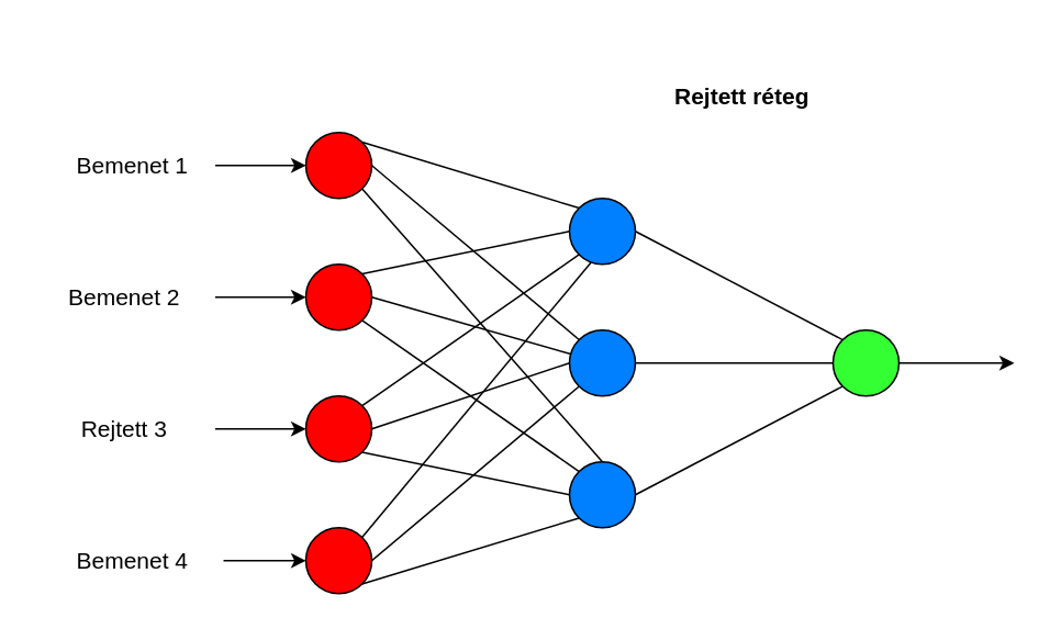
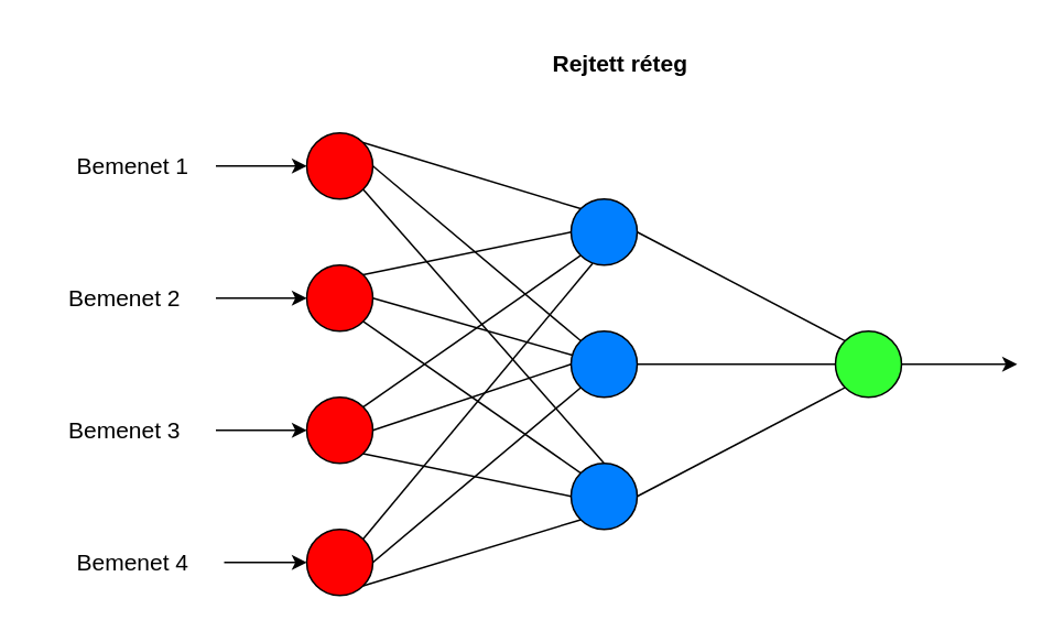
- <mxCell id="10" value="&lt;b&gt;&lt;font style=&quot;font-size: 14px&quot;&gt;Rejtett réteg&lt;/font&gt;&lt;/b&gt;" style="text;html=1;strokeColor=none;fillColor=none;align=center;verticalAlign=middle;whiteSpace=wrap;rounded=0;" vertex="1" parent="1"><mxGeometry x="400" y="40" width="100" height="35" as="geometry" /></mxCell>
+ <mxCell id="10" value="&lt;b&gt;&lt;font style=&quot;font-size: 14px&quot;&gt;Rejtett réteg&lt;/font&gt;&lt;/b&gt;" style="text;html=1;strokeColor=none;fillColor=none;align=center;verticalAlign=middle;whiteSpace=wrap;rounded=0;" vertex="1" parent="1"><mxGeometry x="325" y="20" width="100" height="35" as="geometry" /></mxCell>
- <mxCell id="13" value="&lt;font style=&quot;font-size: 14px&quot;&gt;Rejtett 3&lt;br&gt;&lt;/font&gt;" style="text;html=1;strokeColor=none;fillColor=none;align=center;verticalAlign=middle;whiteSpace=wrap;rounded=0;" vertex="1" parent="1"><mxGeometry x="20" y="245" width="110" height="30" as="geometry" /></mxCell>
+ <mxCell id="13" value="&lt;font style=&quot;font-size: 14px&quot;&gt;Bemenet 3&lt;br&gt;&lt;/font&gt;" style="text;html=1;strokeColor=none;fillColor=none;align=center;verticalAlign=middle;whiteSpace=wrap;rounded=0;" vertex="1" parent="1"><mxGeometry x="20" y="245" width="110" height="30" as="geometry" /></mxCell>
